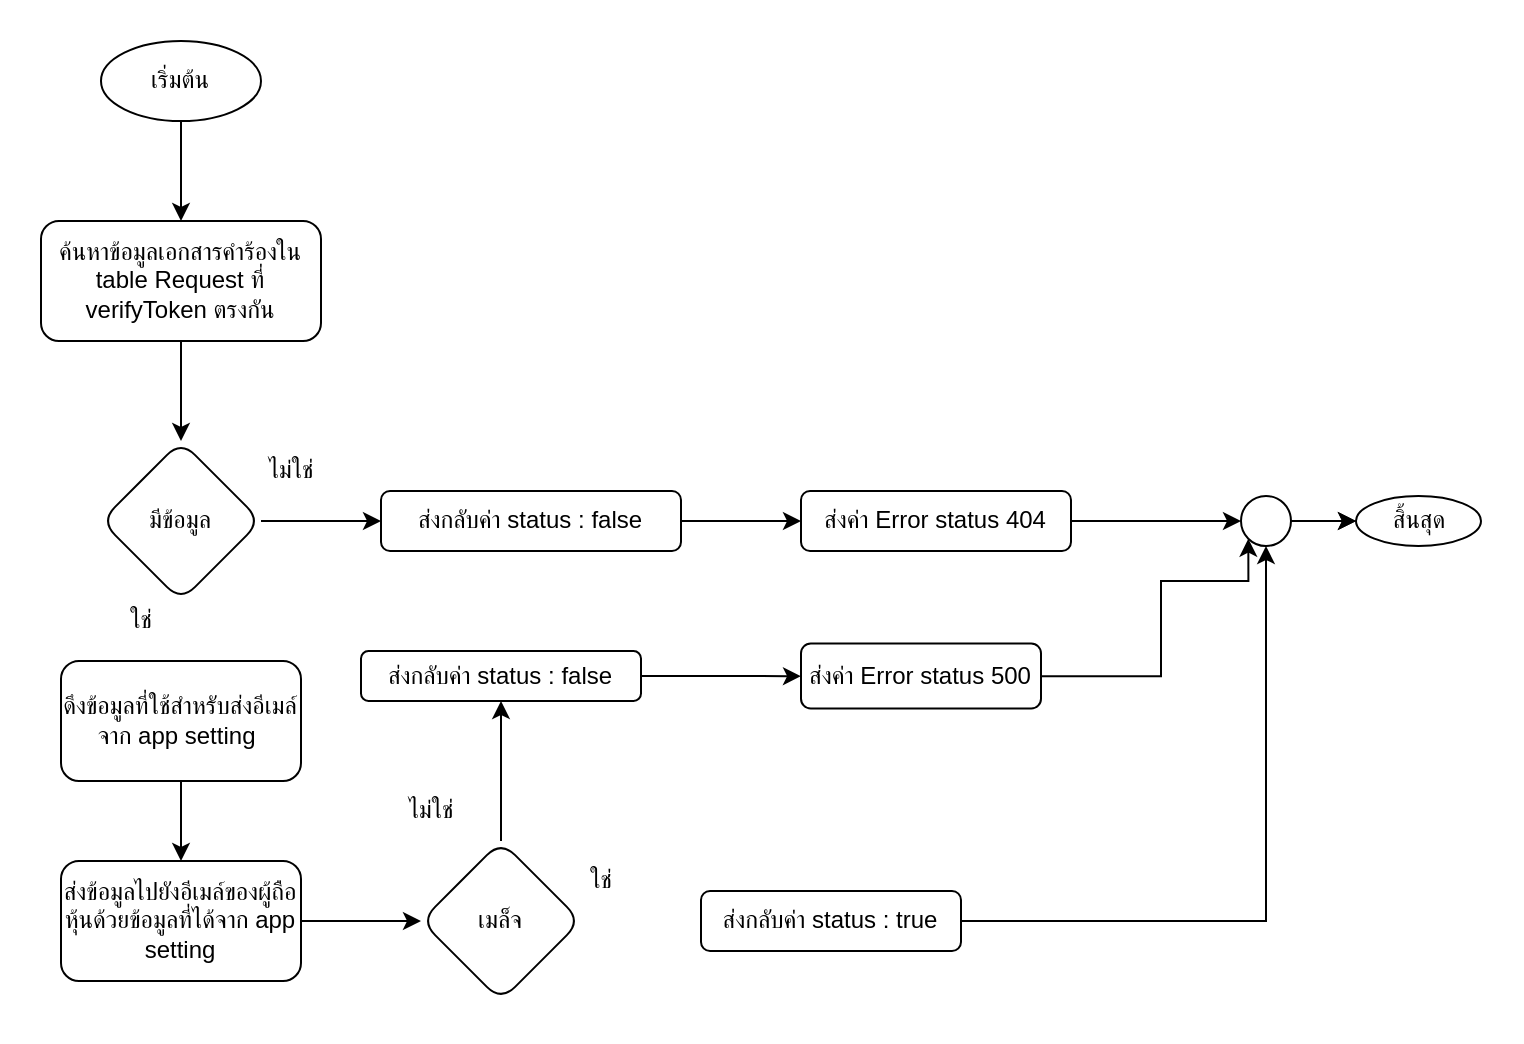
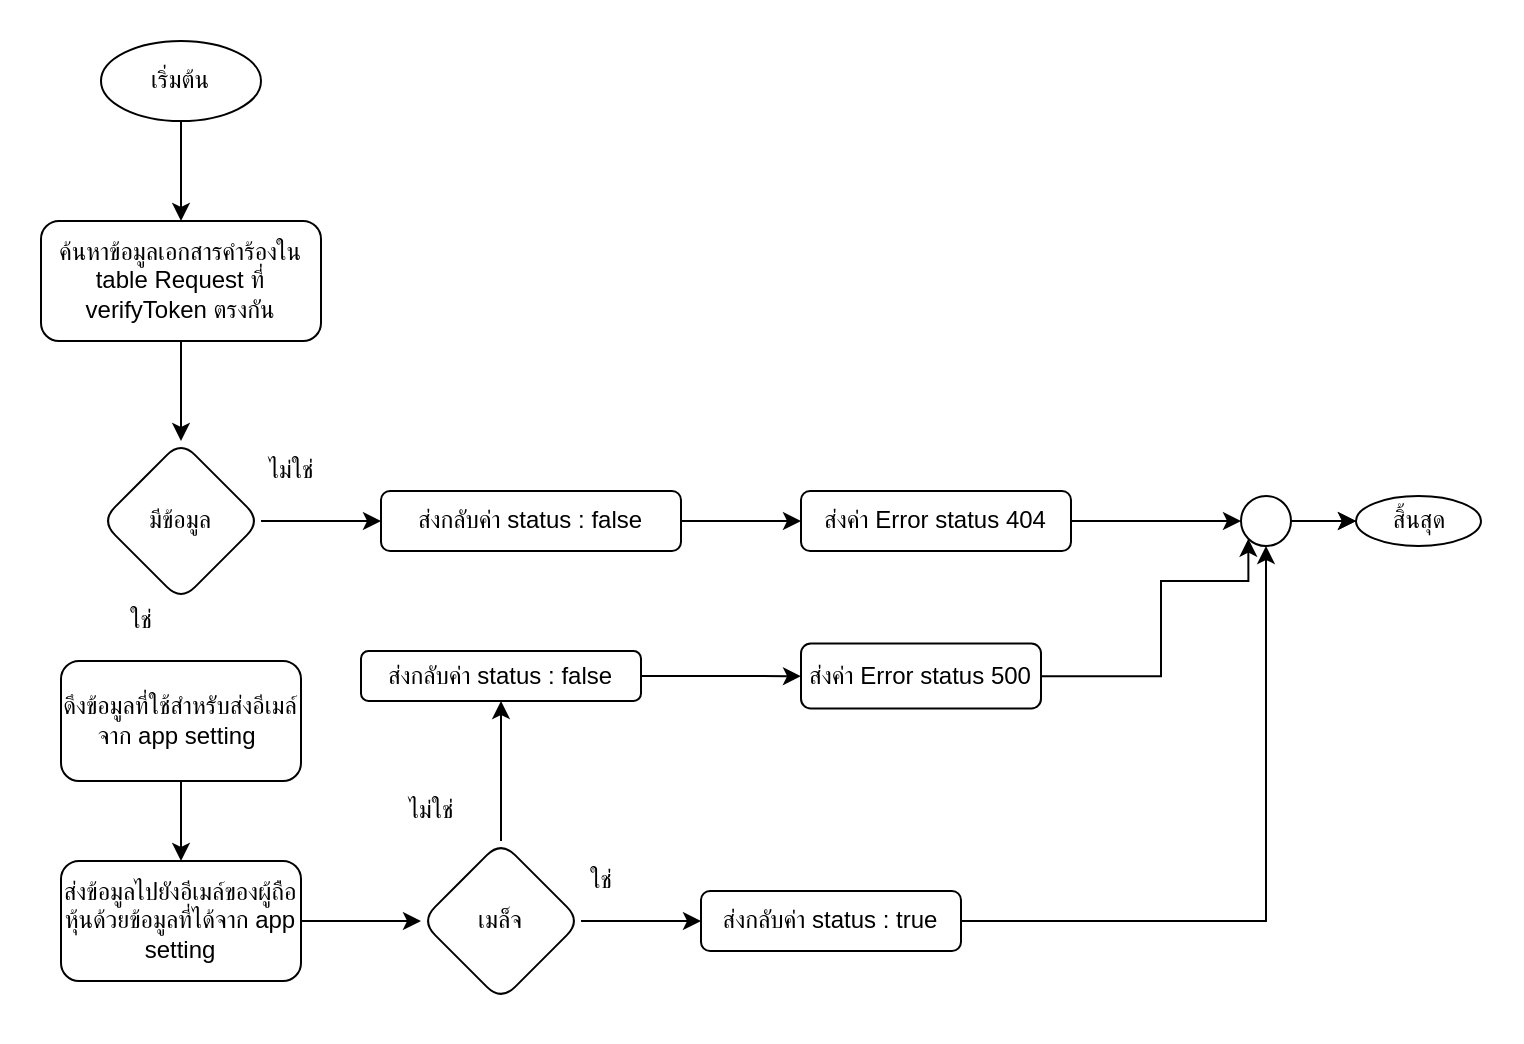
+ <mxCell id="22" value="" style="edgeStyle=orthogonalEdgeStyle;rounded=0;orthogonalLoop=1;jettySize=auto;html=1;" edge="1" parent="1" source="24" target="26"><mxGeometry relative="1" as="geometry" /></mxCell>
